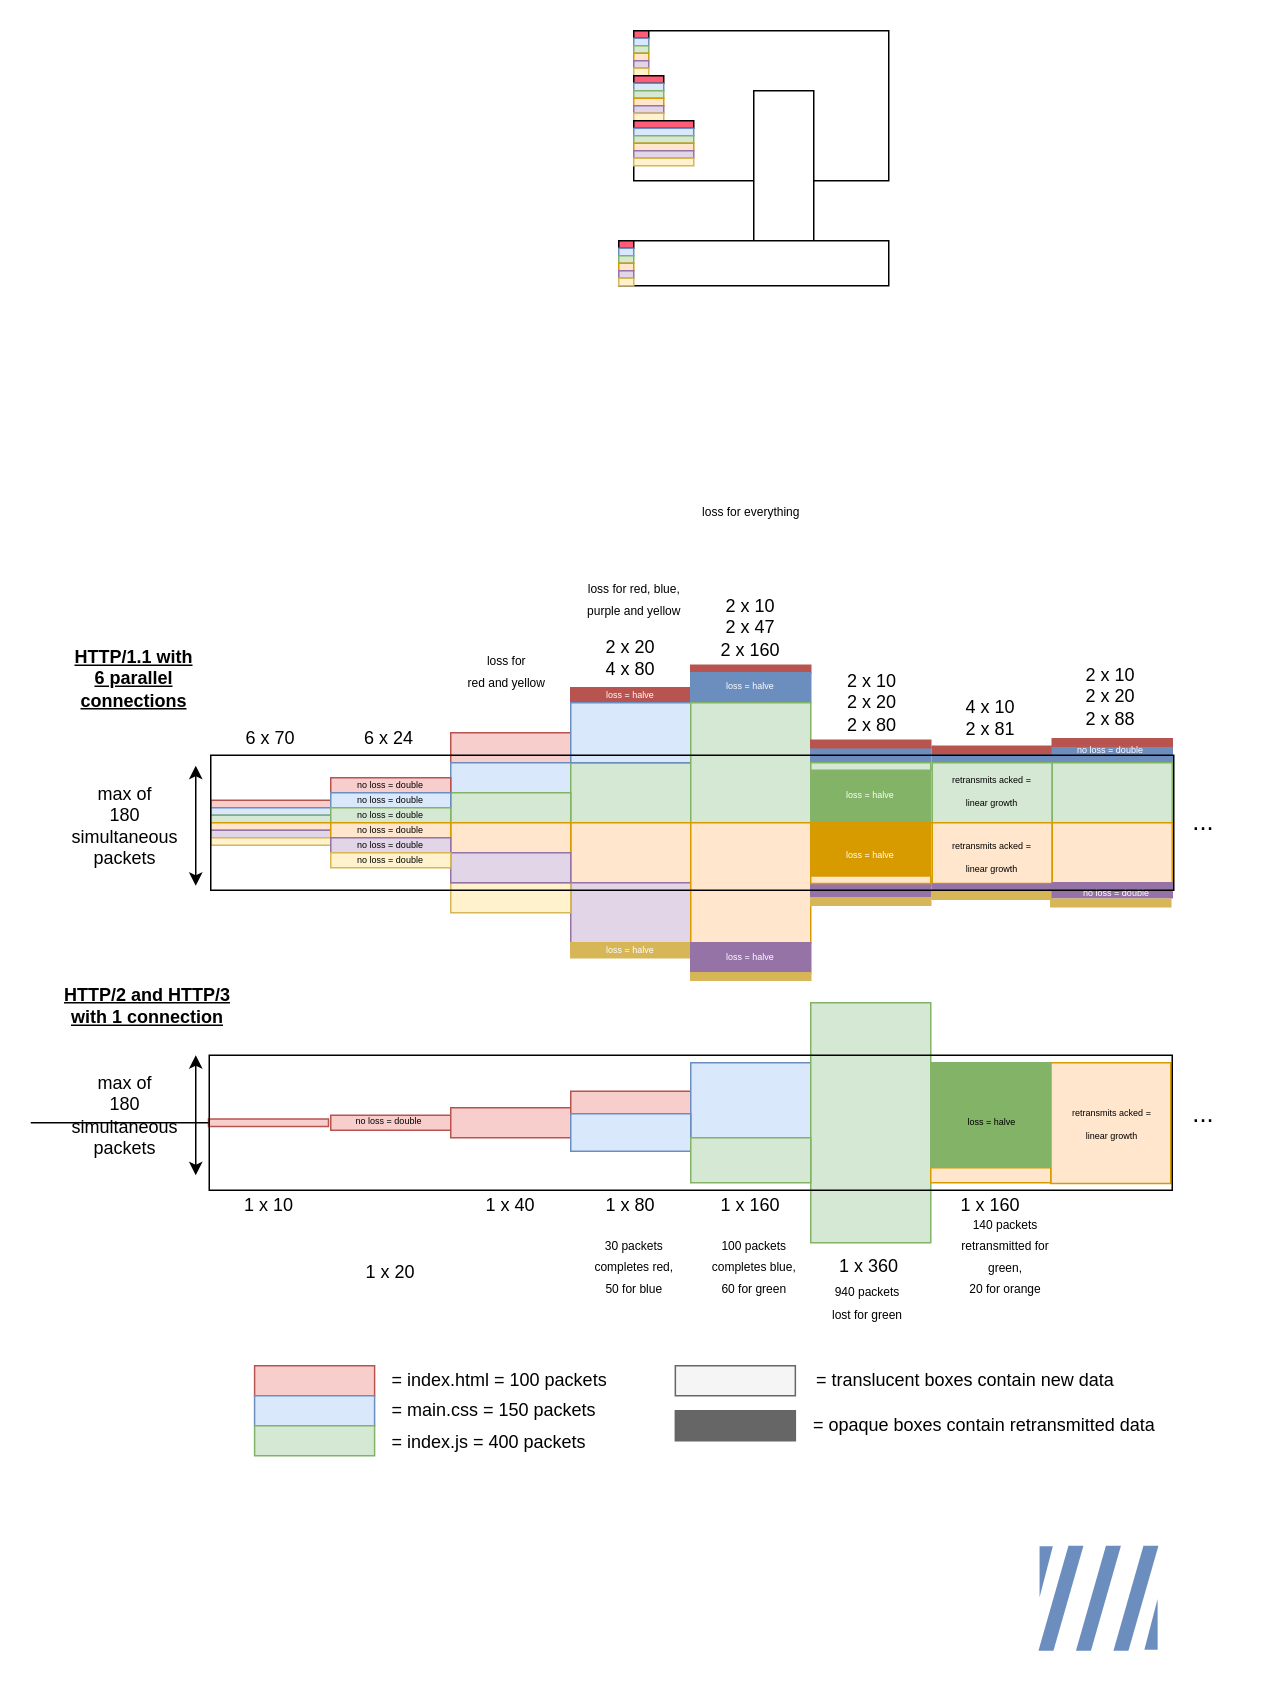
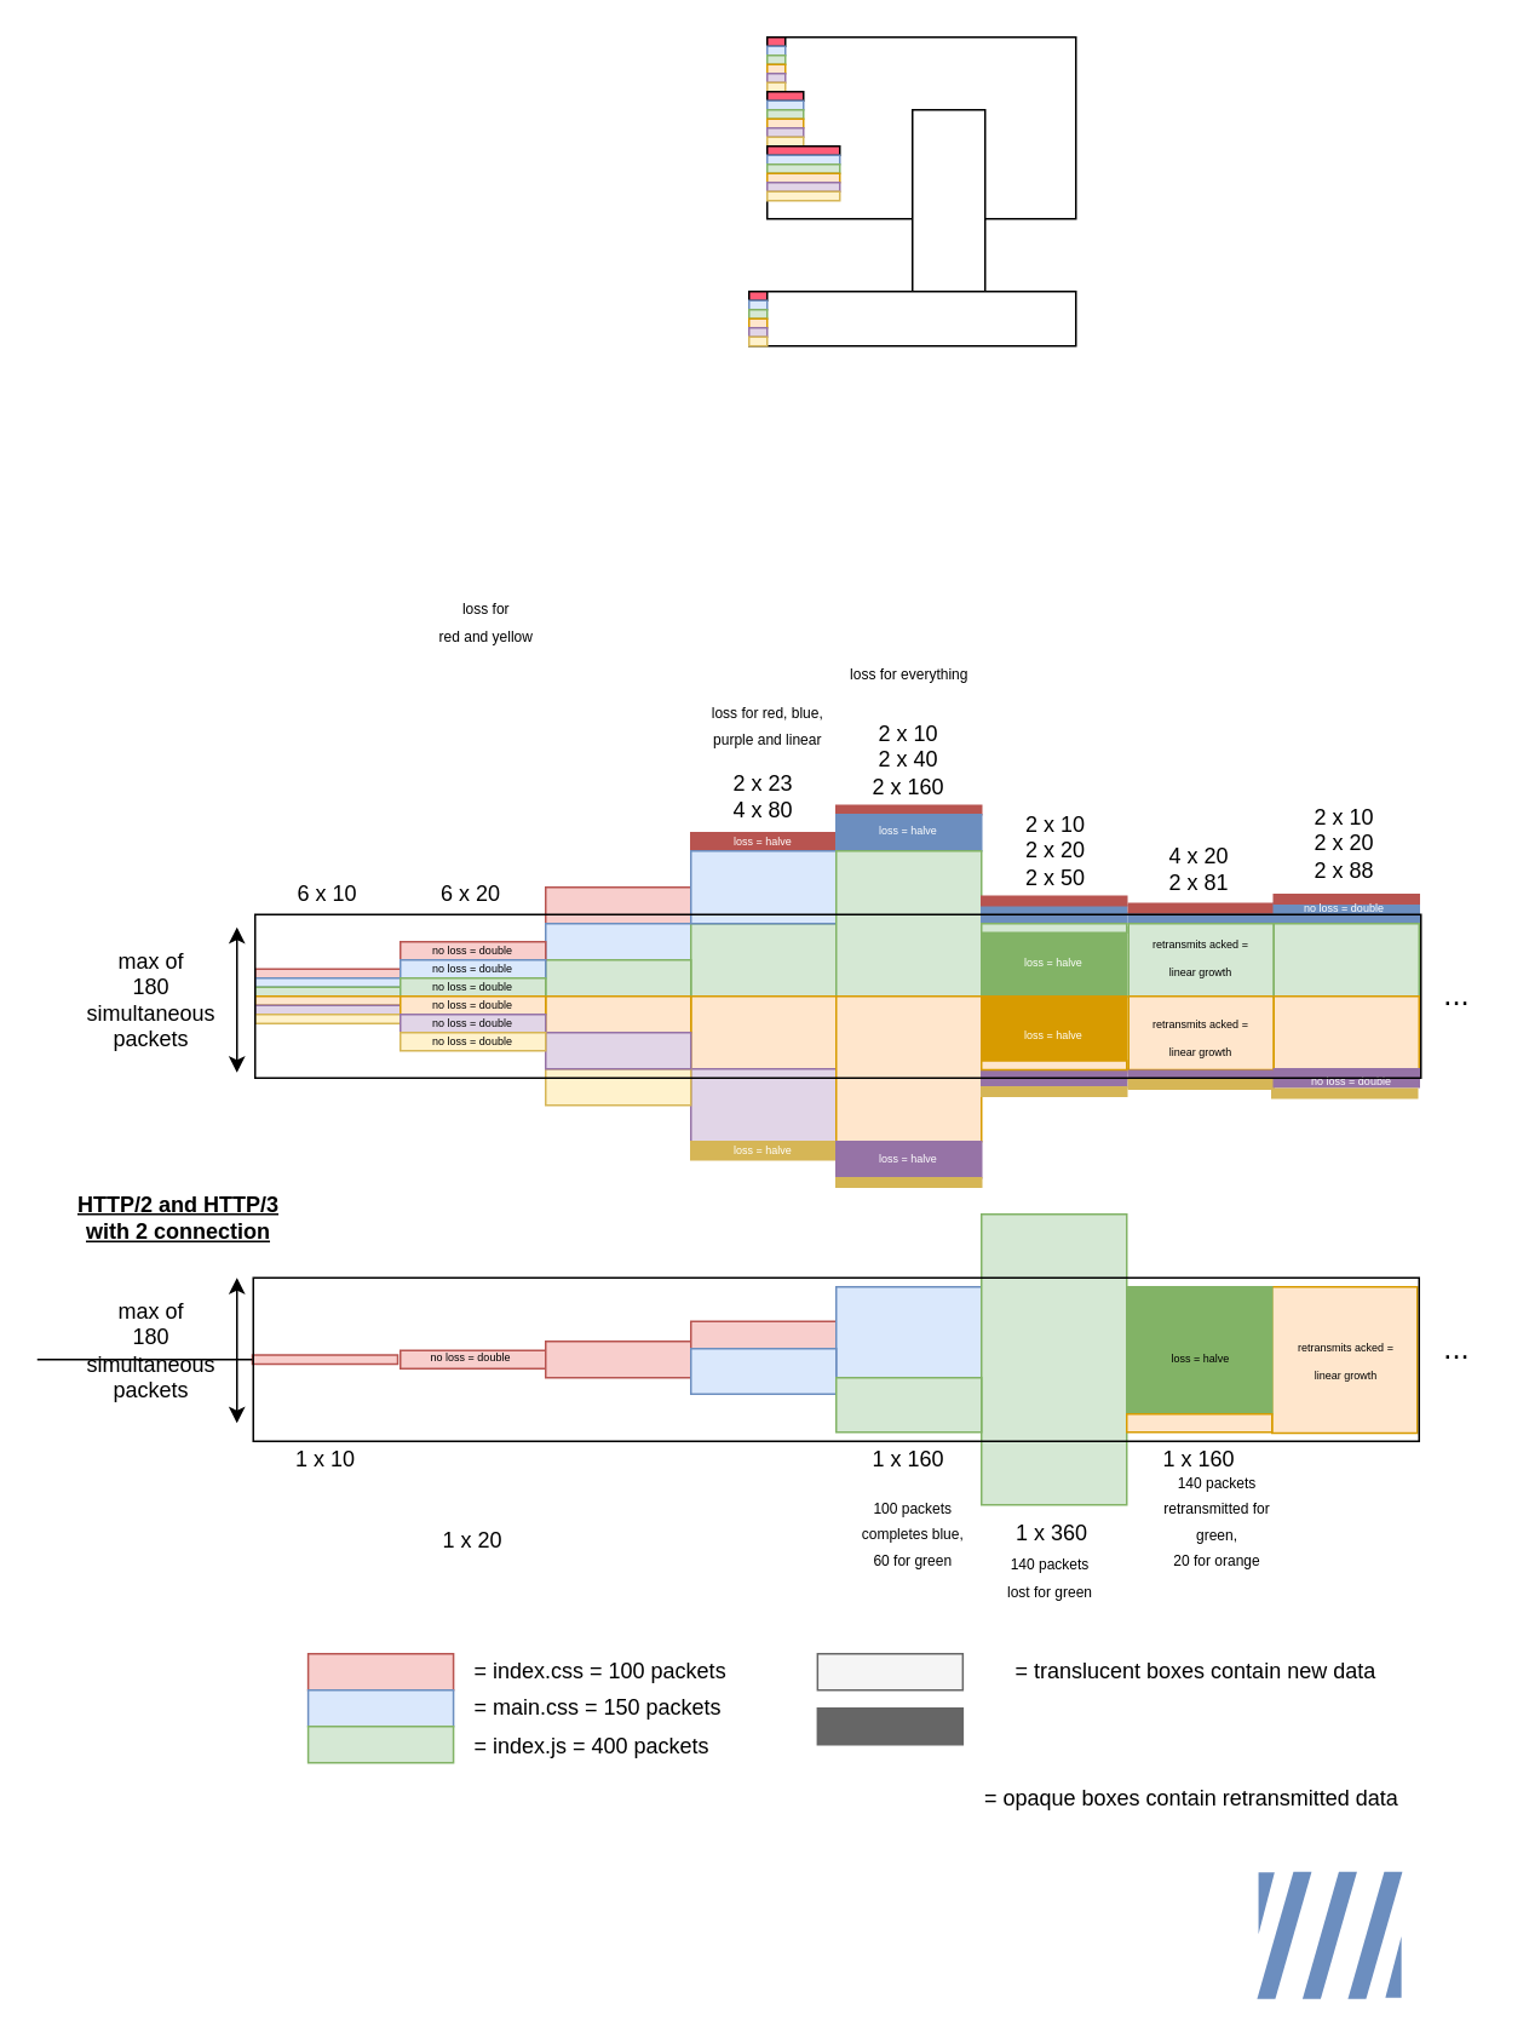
- <mxCell id="153" value="&lt;span style=&quot;font-size: 8px&quot;&gt;loss for everything&lt;/span&gt;" style="text;html=1;strokeColor=none;fillColor=none;align=center;verticalAlign=middle;whiteSpace=wrap;rounded=0;" vertex="1" parent="1"><mxGeometry x="462.5" y="330" width="75" height="20" as="geometry" /></mxCell>
+ <mxCell id="153" value="&lt;span style=&quot;font-size: 8px&quot;&gt;loss for everything&lt;/span&gt;" style="text;html=1;strokeColor=none;fillColor=none;align=center;verticalAlign=middle;whiteSpace=wrap;rounded=0;" vertex="1" parent="1"><mxGeometry x="462.5" y="360" width="75" height="20" as="geometry" /></mxCell>
- <mxCell id="152" value="&lt;span style=&quot;font-size: 8px&quot;&gt;loss for red, blue, purple and yellow&lt;/span&gt;" style="text;html=1;strokeColor=none;fillColor=none;align=center;verticalAlign=middle;whiteSpace=wrap;rounded=0;" vertex="1" parent="1"><mxGeometry x="384.5" y="388" width="75" height="20" as="geometry" /></mxCell>
+ <mxCell id="152" value="&lt;span style=&quot;font-size: 8px&quot;&gt;loss for red, blue, purple and linear&lt;/span&gt;" style="text;html=1;strokeColor=none;fillColor=none;align=center;verticalAlign=middle;whiteSpace=wrap;rounded=0;" vertex="1" parent="1"><mxGeometry x="384.5" y="388" width="75" height="20" as="geometry" /></mxCell>
- <mxCell id="100" value="2 x 10&lt;br&gt;2 x 47&lt;br&gt;2 x 160" style="text;html=1;strokeColor=none;fillColor=none;align=center;verticalAlign=middle;whiteSpace=wrap;rounded=0;" vertex="1" parent="1"><mxGeometry x="460" y="408" width="80" height="20" as="geometry" /></mxCell>
+ <mxCell id="100" value="2 x 10&lt;br&gt;2 x 40&lt;br&gt;2 x 160" style="text;html=1;strokeColor=none;fillColor=none;align=center;verticalAlign=middle;whiteSpace=wrap;rounded=0;" vertex="1" parent="1"><mxGeometry x="460" y="408" width="80" height="20" as="geometry" /></mxCell>
- <mxCell id="99" value="2 x 20&lt;br&gt;4 x 80" style="text;html=1;strokeColor=none;fillColor=none;align=center;verticalAlign=middle;whiteSpace=wrap;rounded=0;" vertex="1" parent="1"><mxGeometry x="380" y="428" width="80" height="20" as="geometry" /></mxCell>
+ <mxCell id="99" value="2 x 23&lt;br&gt;4 x 80" style="text;html=1;strokeColor=none;fillColor=none;align=center;verticalAlign=middle;whiteSpace=wrap;rounded=0;" vertex="1" parent="1"><mxGeometry x="380" y="428" width="80" height="20" as="geometry" /></mxCell>
- <mxCell id="151" value="&lt;span style=&quot;font-size: 8px&quot;&gt;loss for &lt;br&gt;red and yellow&lt;/span&gt;" style="text;html=1;strokeColor=none;fillColor=none;align=center;verticalAlign=middle;whiteSpace=wrap;rounded=0;" vertex="1" parent="1"><mxGeometry x="300" y="435.5" width="75" height="20" as="geometry" /></mxCell>
+ <mxCell id="151" value="&lt;span style=&quot;font-size: 8px&quot;&gt;loss for &lt;br&gt;red and yellow&lt;/span&gt;" style="text;html=1;strokeColor=none;fillColor=none;align=center;verticalAlign=middle;whiteSpace=wrap;rounded=0;" vertex="1" parent="1"><mxGeometry x="230" y="330.5" width="75" height="20" as="geometry" /></mxCell>
- <mxCell id="149" value="&lt;b&gt;&lt;u&gt;HTTP/1.1 with &lt;br&gt;6 parallel connections&lt;/u&gt;&lt;/b&gt;" style="text;html=1;strokeColor=none;fillColor=none;align=center;verticalAlign=middle;whiteSpace=wrap;rounded=0;" vertex="1" parent="1"><mxGeometry x="38" y="412" width="102" height="80" as="geometry" /></mxCell>
- <mxCell id="101" value="2 x 10&lt;br&gt;2 x 20&lt;br&gt;2 x 80" style="text;html=1;strokeColor=none;fillColor=none;align=center;verticalAlign=middle;whiteSpace=wrap;rounded=0;" vertex="1" parent="1"><mxGeometry x="541" y="458" width="80" height="20" as="geometry" /></mxCell>
+ <mxCell id="101" value="2 x 10&lt;br&gt;2 x 20&lt;br&gt;2 x 50" style="text;html=1;strokeColor=none;fillColor=none;align=center;verticalAlign=middle;whiteSpace=wrap;rounded=0;" vertex="1" parent="1"><mxGeometry x="541" y="458" width="80" height="20" as="geometry" /></mxCell>
- <mxCell id="137" value="4 x 10&lt;br&gt;2 x 81" style="text;html=1;strokeColor=none;fillColor=none;align=center;verticalAlign=middle;whiteSpace=wrap;rounded=0;" vertex="1" parent="1"><mxGeometry x="620" y="468" width="80" height="20" as="geometry" /></mxCell>
+ <mxCell id="137" value="4 x 20&lt;br&gt;2 x 81" style="text;html=1;strokeColor=none;fillColor=none;align=center;verticalAlign=middle;whiteSpace=wrap;rounded=0;" vertex="1" parent="1"><mxGeometry x="620" y="468" width="80" height="20" as="geometry" /></mxCell>
- <mxCell id="97" value="6 x 70" style="text;html=1;strokeColor=none;fillColor=none;align=center;verticalAlign=middle;whiteSpace=wrap;rounded=0;" vertex="1" parent="1"><mxGeometry x="140" y="482" width="80" height="20" as="geometry" /></mxCell>
+ <mxCell id="97" value="6 x 10" style="text;html=1;strokeColor=none;fillColor=none;align=center;verticalAlign=middle;whiteSpace=wrap;rounded=0;" vertex="1" parent="1"><mxGeometry x="140" y="482" width="80" height="20" as="geometry" /></mxCell>
- <mxCell id="98" value="6 x 24" style="text;html=1;strokeColor=none;fillColor=none;align=center;verticalAlign=middle;whiteSpace=wrap;rounded=0;" vertex="1" parent="1"><mxGeometry x="219" y="482" width="80" height="20" as="geometry" /></mxCell>
+ <mxCell id="98" value="6 x 20" style="text;html=1;strokeColor=none;fillColor=none;align=center;verticalAlign=middle;whiteSpace=wrap;rounded=0;" vertex="1" parent="1"><mxGeometry x="219" y="482" width="80" height="20" as="geometry" /></mxCell>
- <mxCell id="150" value="&lt;b&gt;&lt;u&gt;HTTP/2 and HTTP/3&lt;br&gt;with 1 connection&lt;br&gt;&lt;/u&gt;&lt;/b&gt;" style="text;html=1;strokeColor=none;fillColor=none;align=center;verticalAlign=middle;whiteSpace=wrap;rounded=0;" vertex="1" parent="1"><mxGeometry x="38" y="630" width="120" height="80" as="geometry" /></mxCell>
+ <mxCell id="150" value="&lt;b&gt;&lt;u&gt;HTTP/2 and HTTP/3&lt;br&gt;with 2 connection&lt;br&gt;&lt;/u&gt;&lt;/b&gt;" style="text;html=1;strokeColor=none;fillColor=none;align=center;verticalAlign=middle;whiteSpace=wrap;rounded=0;" vertex="1" parent="1"><mxGeometry x="38" y="630" width="120" height="80" as="geometry" /></mxCell>
- <mxCell id="115" value="1 x 40" style="text;html=1;strokeColor=none;fillColor=none;align=center;verticalAlign=middle;whiteSpace=wrap;rounded=0;" vertex="1" parent="1"><mxGeometry x="299.5" y="793" width="80" height="20" as="geometry" /></mxCell>
- <mxCell id="116" value="1 x 80" style="text;html=1;strokeColor=none;fillColor=none;align=center;verticalAlign=middle;whiteSpace=wrap;rounded=0;" vertex="1" parent="1"><mxGeometry x="379.5" y="793" width="80" height="20" as="geometry" /></mxCell>
- <mxCell id="133" value="&lt;font style=&quot;font-size: 8px&quot;&gt;30 packets &lt;br&gt;completes red,&lt;br&gt;50 for blue&lt;/font&gt;" style="text;html=1;strokeColor=none;fillColor=none;align=center;verticalAlign=middle;whiteSpace=wrap;rounded=0;" vertex="1" parent="1"><mxGeometry x="384.5" y="833" width="75" height="20" as="geometry" /></mxCell>
- <mxCell id="135" value="&lt;span style=&quot;font-size: 8px&quot;&gt;940 packets &lt;br&gt;lost for green&lt;/span&gt;" style="text;html=1;strokeColor=none;fillColor=none;align=center;verticalAlign=middle;whiteSpace=wrap;rounded=0;" vertex="1" parent="1"><mxGeometry x="537.5" y="857" width="80" height="20" as="geometry" /></mxCell>
+ <mxCell id="135" value="&lt;span style=&quot;font-size: 8px&quot;&gt;140 packets &lt;br&gt;lost for green&lt;/span&gt;" style="text;html=1;strokeColor=none;fillColor=none;align=center;verticalAlign=middle;whiteSpace=wrap;rounded=0;" vertex="1" parent="1"><mxGeometry x="537.5" y="857" width="80" height="20" as="geometry" /></mxCell>
- <mxCell id="119" value="= index.html = 100 packets" style="text;html=1;strokeColor=none;fillColor=none;align=left;verticalAlign=middle;whiteSpace=wrap;rounded=0;" vertex="1" parent="1"><mxGeometry x="259.23" y="910" width="170" height="20" as="geometry" /></mxCell>
+ <mxCell id="119" value="= index.css = 100 packets" style="text;html=1;strokeColor=none;fillColor=none;align=left;verticalAlign=middle;whiteSpace=wrap;rounded=0;" vertex="1" parent="1"><mxGeometry x="259.23" y="910" width="170" height="20" as="geometry" /></mxCell>
- <mxCell id="146" value="= translucent boxes contain new data" style="text;html=1;strokeColor=none;fillColor=none;align=left;verticalAlign=middle;whiteSpace=wrap;rounded=0;" vertex="1" parent="1"><mxGeometry x="541.63" y="910" width="230.16" height="20" as="geometry" /></mxCell>
+ <mxCell id="146" value="= translucent boxes contain new data" style="text;html=1;strokeColor=none;fillColor=none;align=left;verticalAlign=middle;whiteSpace=wrap;rounded=0;" vertex="1" parent="1"><mxGeometry x="556.63" y="910" width="230.16" height="20" as="geometry" /></mxCell>
- <mxCell id="144" value="= opaque boxes contain retransmitted data" style="text;html=1;strokeColor=none;fillColor=none;align=left;verticalAlign=middle;whiteSpace=wrap;rounded=0;" vertex="1" parent="1"><mxGeometry x="539.57" y="940" width="230.16" height="20" as="geometry" /></mxCell>
+ <mxCell id="144" value="= opaque boxes contain retransmitted data" style="text;html=1;strokeColor=none;fillColor=none;align=left;verticalAlign=middle;whiteSpace=wrap;rounded=0;" vertex="1" parent="1"><mxGeometry x="539.57" y="980" width="230.16" height="20" as="geometry" /></mxCell>
